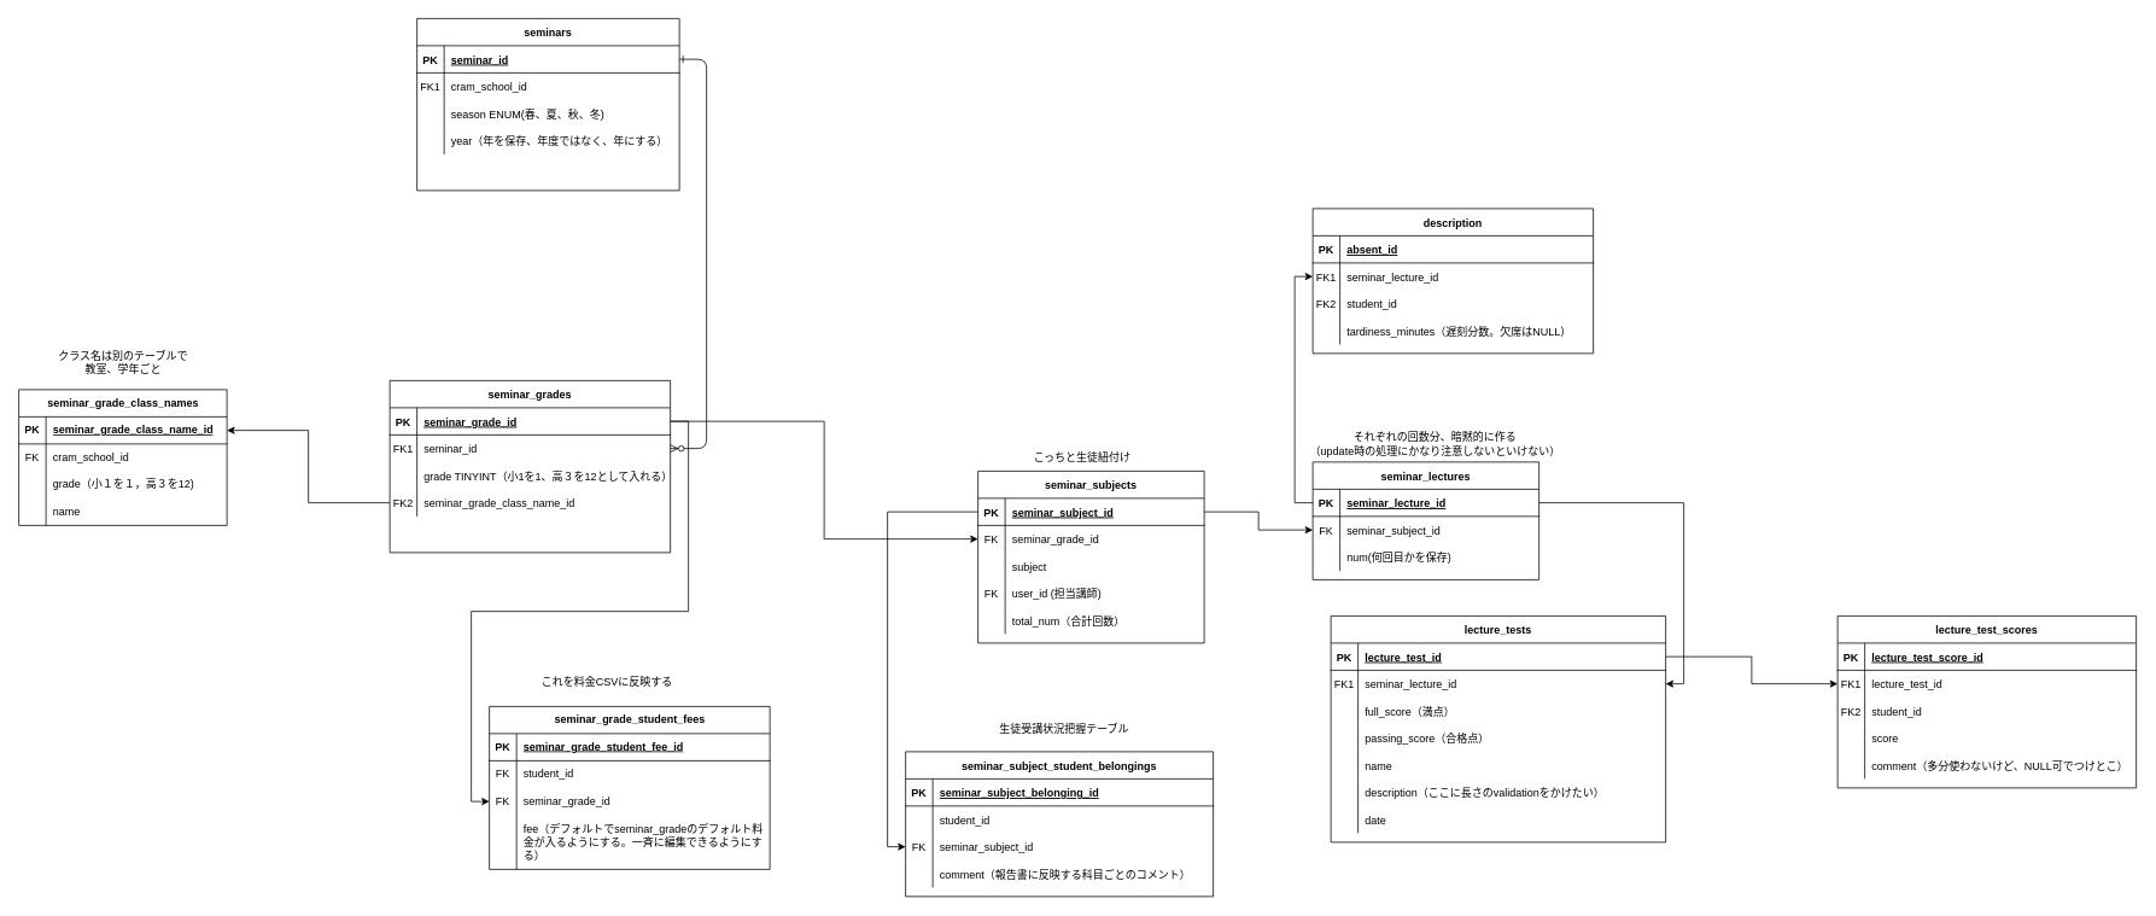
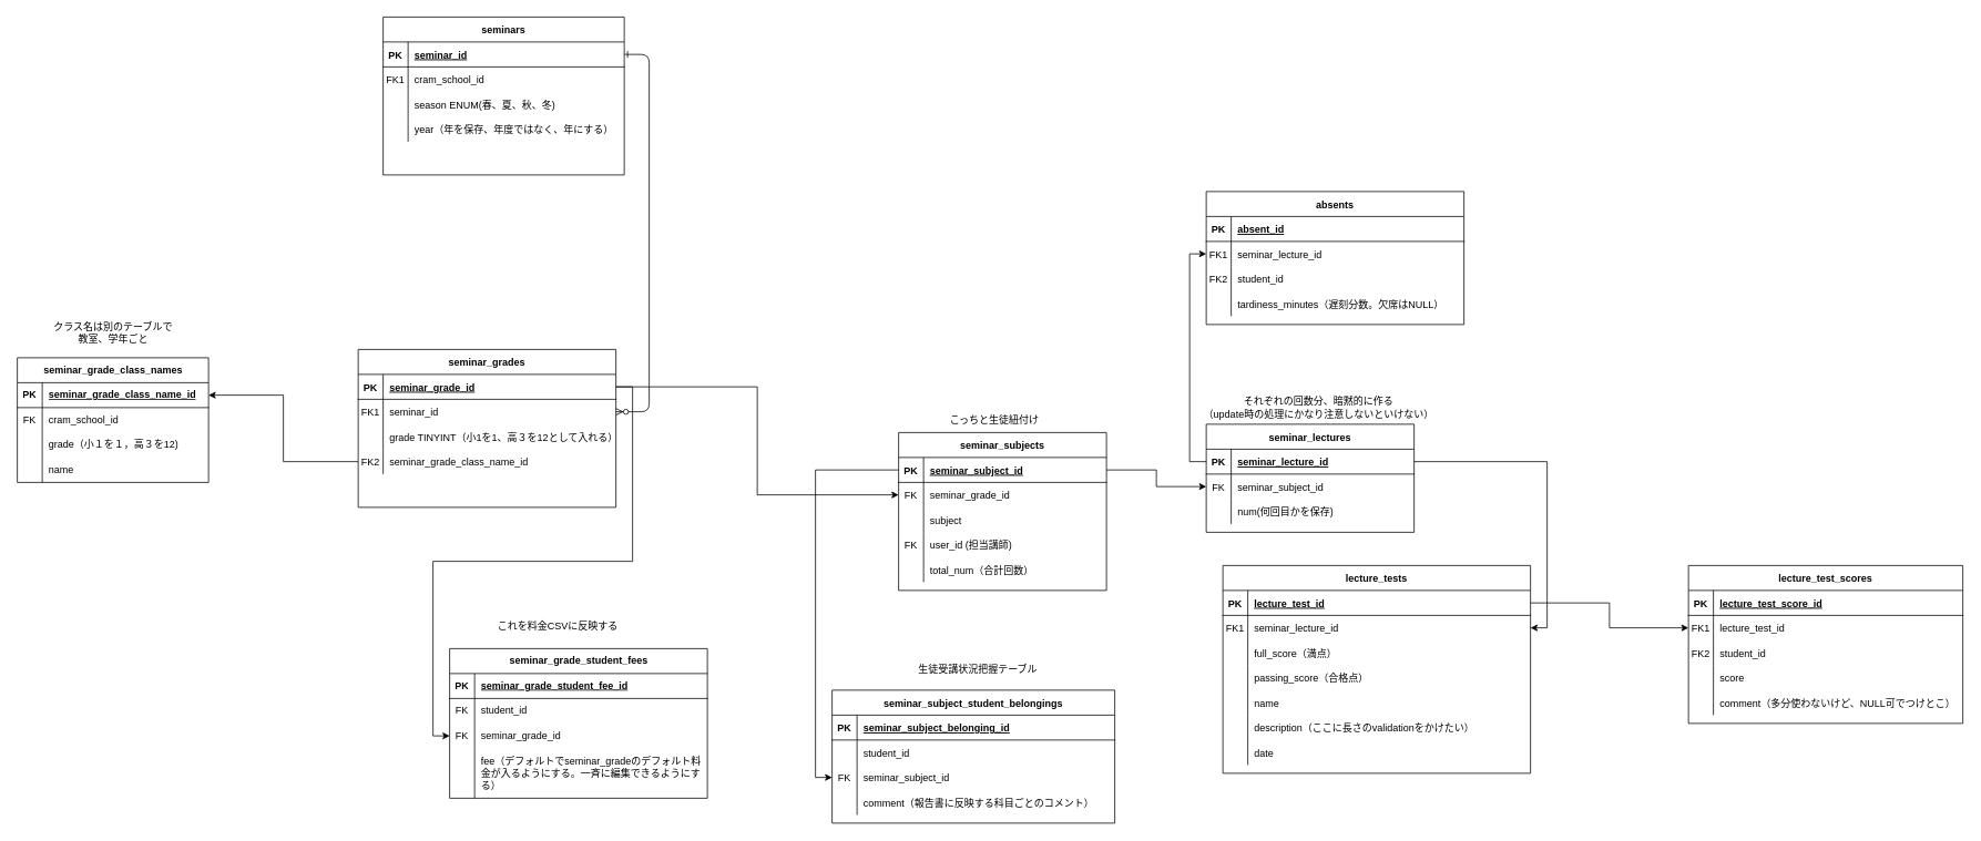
- <mxCell id="77" value="description" style="shape=table;startSize=30;container=1;collapsible=1;childLayout=tableLayout;fixedRows=1;rowLines=0;fontStyle=1;align=center;resizeLast=1;" vertex="1" parent="1"><mxGeometry x="1450" y="230" width="310" height="160" as="geometry" /></mxCell>
+ <mxCell id="77" value="absents" style="shape=table;startSize=30;container=1;collapsible=1;childLayout=tableLayout;fixedRows=1;rowLines=0;fontStyle=1;align=center;resizeLast=1;" vertex="1" parent="1"><mxGeometry x="1450" y="230" width="310" height="160" as="geometry" /></mxCell>
